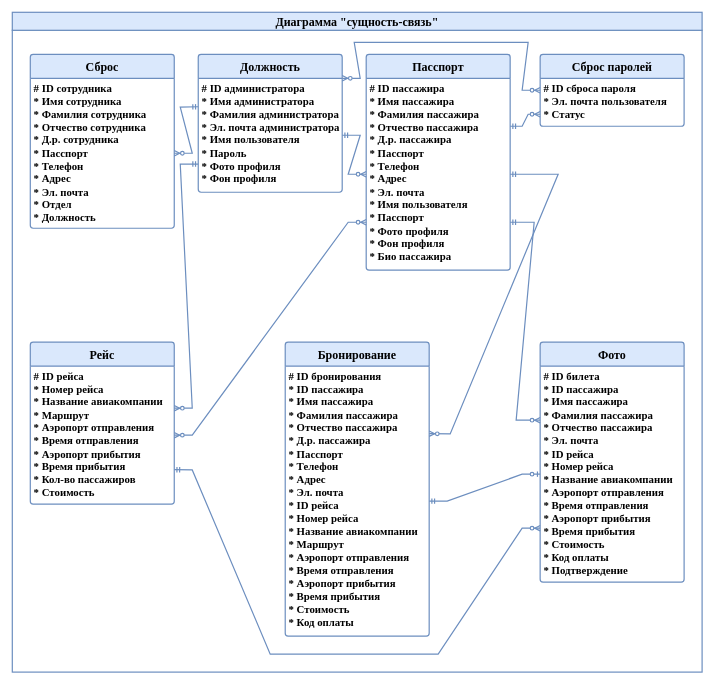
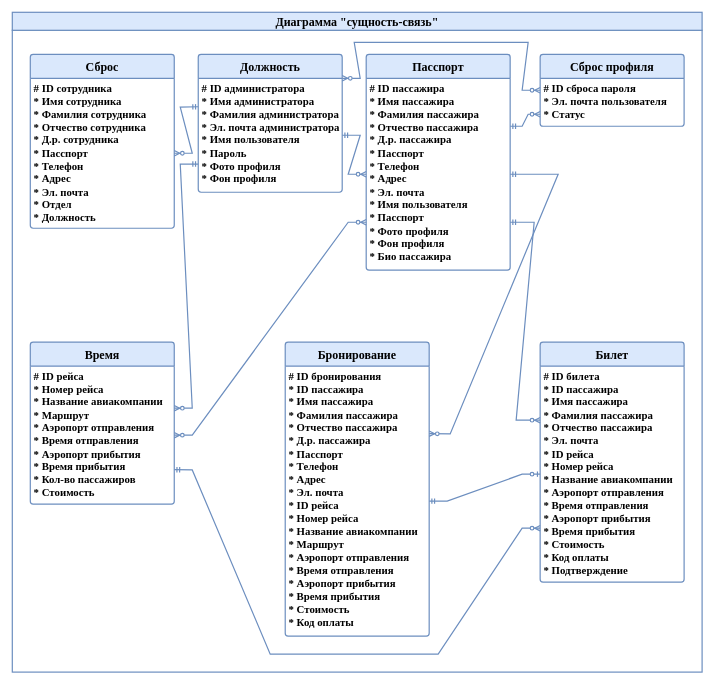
- <mxCell id="22" value="&lt;font style=&quot;font-size: 20px;&quot;&gt;Сброс паролей&lt;/font&gt;" style="swimlane;childLayout=stackLayout;horizontal=1;startSize=40;horizontalStack=0;rounded=1;fontSize=20;fontStyle=1;strokeWidth=2;resizeParent=0;resizeLast=1;shadow=0;dashed=0;align=center;arcSize=4;whiteSpace=wrap;html=1;fillColor=#dae8fc;strokeColor=#6c8ebf;movable=1;resizable=1;rotatable=1;deletable=1;editable=1;locked=0;connectable=1;fontFamily=Times New Roman;" parent="1" vertex="1"><mxGeometry x="900" y="90" width="240" height="120" as="geometry" /></mxCell>
+ <mxCell id="22" value="&lt;font style=&quot;font-size: 20px;&quot;&gt;Сброс профиля&lt;/font&gt;" style="swimlane;childLayout=stackLayout;horizontal=1;startSize=40;horizontalStack=0;rounded=1;fontSize=20;fontStyle=1;strokeWidth=2;resizeParent=0;resizeLast=1;shadow=0;dashed=0;align=center;arcSize=4;whiteSpace=wrap;html=1;fillColor=#dae8fc;strokeColor=#6c8ebf;movable=1;resizable=1;rotatable=1;deletable=1;editable=1;locked=0;connectable=1;fontFamily=Times New Roman;" parent="1" vertex="1"><mxGeometry x="900" y="90" width="240" height="120" as="geometry" /></mxCell>
- <mxCell id="13" value="&lt;font style=&quot;font-size: 20px;&quot;&gt;Рейс&lt;/font&gt;" style="swimlane;childLayout=stackLayout;horizontal=1;startSize=40;horizontalStack=0;rounded=1;fontSize=20;fontStyle=1;strokeWidth=2;resizeParent=0;resizeLast=1;shadow=0;dashed=0;align=center;arcSize=4;whiteSpace=wrap;html=1;fillColor=#dae8fc;strokeColor=#6c8ebf;movable=1;resizable=1;rotatable=1;deletable=1;editable=1;locked=0;connectable=1;fontFamily=Times New Roman;" parent="1" vertex="1"><mxGeometry x="50" y="570" width="240" height="270" as="geometry" /></mxCell>
+ <mxCell id="13" value="&lt;font style=&quot;font-size: 20px;&quot;&gt;Время&lt;/font&gt;" style="swimlane;childLayout=stackLayout;horizontal=1;startSize=40;horizontalStack=0;rounded=1;fontSize=20;fontStyle=1;strokeWidth=2;resizeParent=0;resizeLast=1;shadow=0;dashed=0;align=center;arcSize=4;whiteSpace=wrap;html=1;fillColor=#dae8fc;strokeColor=#6c8ebf;movable=1;resizable=1;rotatable=1;deletable=1;editable=1;locked=0;connectable=1;fontFamily=Times New Roman;" parent="1" vertex="1"><mxGeometry x="50" y="570" width="240" height="270" as="geometry" /></mxCell>
- <mxCell id="19" value="&lt;font style=&quot;font-size: 20px;&quot;&gt;Фото&lt;/font&gt;" style="swimlane;childLayout=stackLayout;horizontal=1;startSize=40;horizontalStack=0;rounded=1;fontSize=20;fontStyle=1;strokeWidth=2;resizeParent=0;resizeLast=1;shadow=0;dashed=0;align=center;arcSize=4;whiteSpace=wrap;html=1;fillColor=#dae8fc;strokeColor=#6c8ebf;movable=1;resizable=1;rotatable=1;deletable=1;editable=1;locked=0;connectable=1;fontFamily=Times New Roman;" parent="1" vertex="1"><mxGeometry x="900" y="570" width="240" height="400" as="geometry" /></mxCell>
+ <mxCell id="19" value="&lt;font style=&quot;font-size: 20px;&quot;&gt;Билет&lt;/font&gt;" style="swimlane;childLayout=stackLayout;horizontal=1;startSize=40;horizontalStack=0;rounded=1;fontSize=20;fontStyle=1;strokeWidth=2;resizeParent=0;resizeLast=1;shadow=0;dashed=0;align=center;arcSize=4;whiteSpace=wrap;html=1;fillColor=#dae8fc;strokeColor=#6c8ebf;movable=1;resizable=1;rotatable=1;deletable=1;editable=1;locked=0;connectable=1;fontFamily=Times New Roman;" parent="1" vertex="1"><mxGeometry x="900" y="570" width="240" height="400" as="geometry" /></mxCell>
